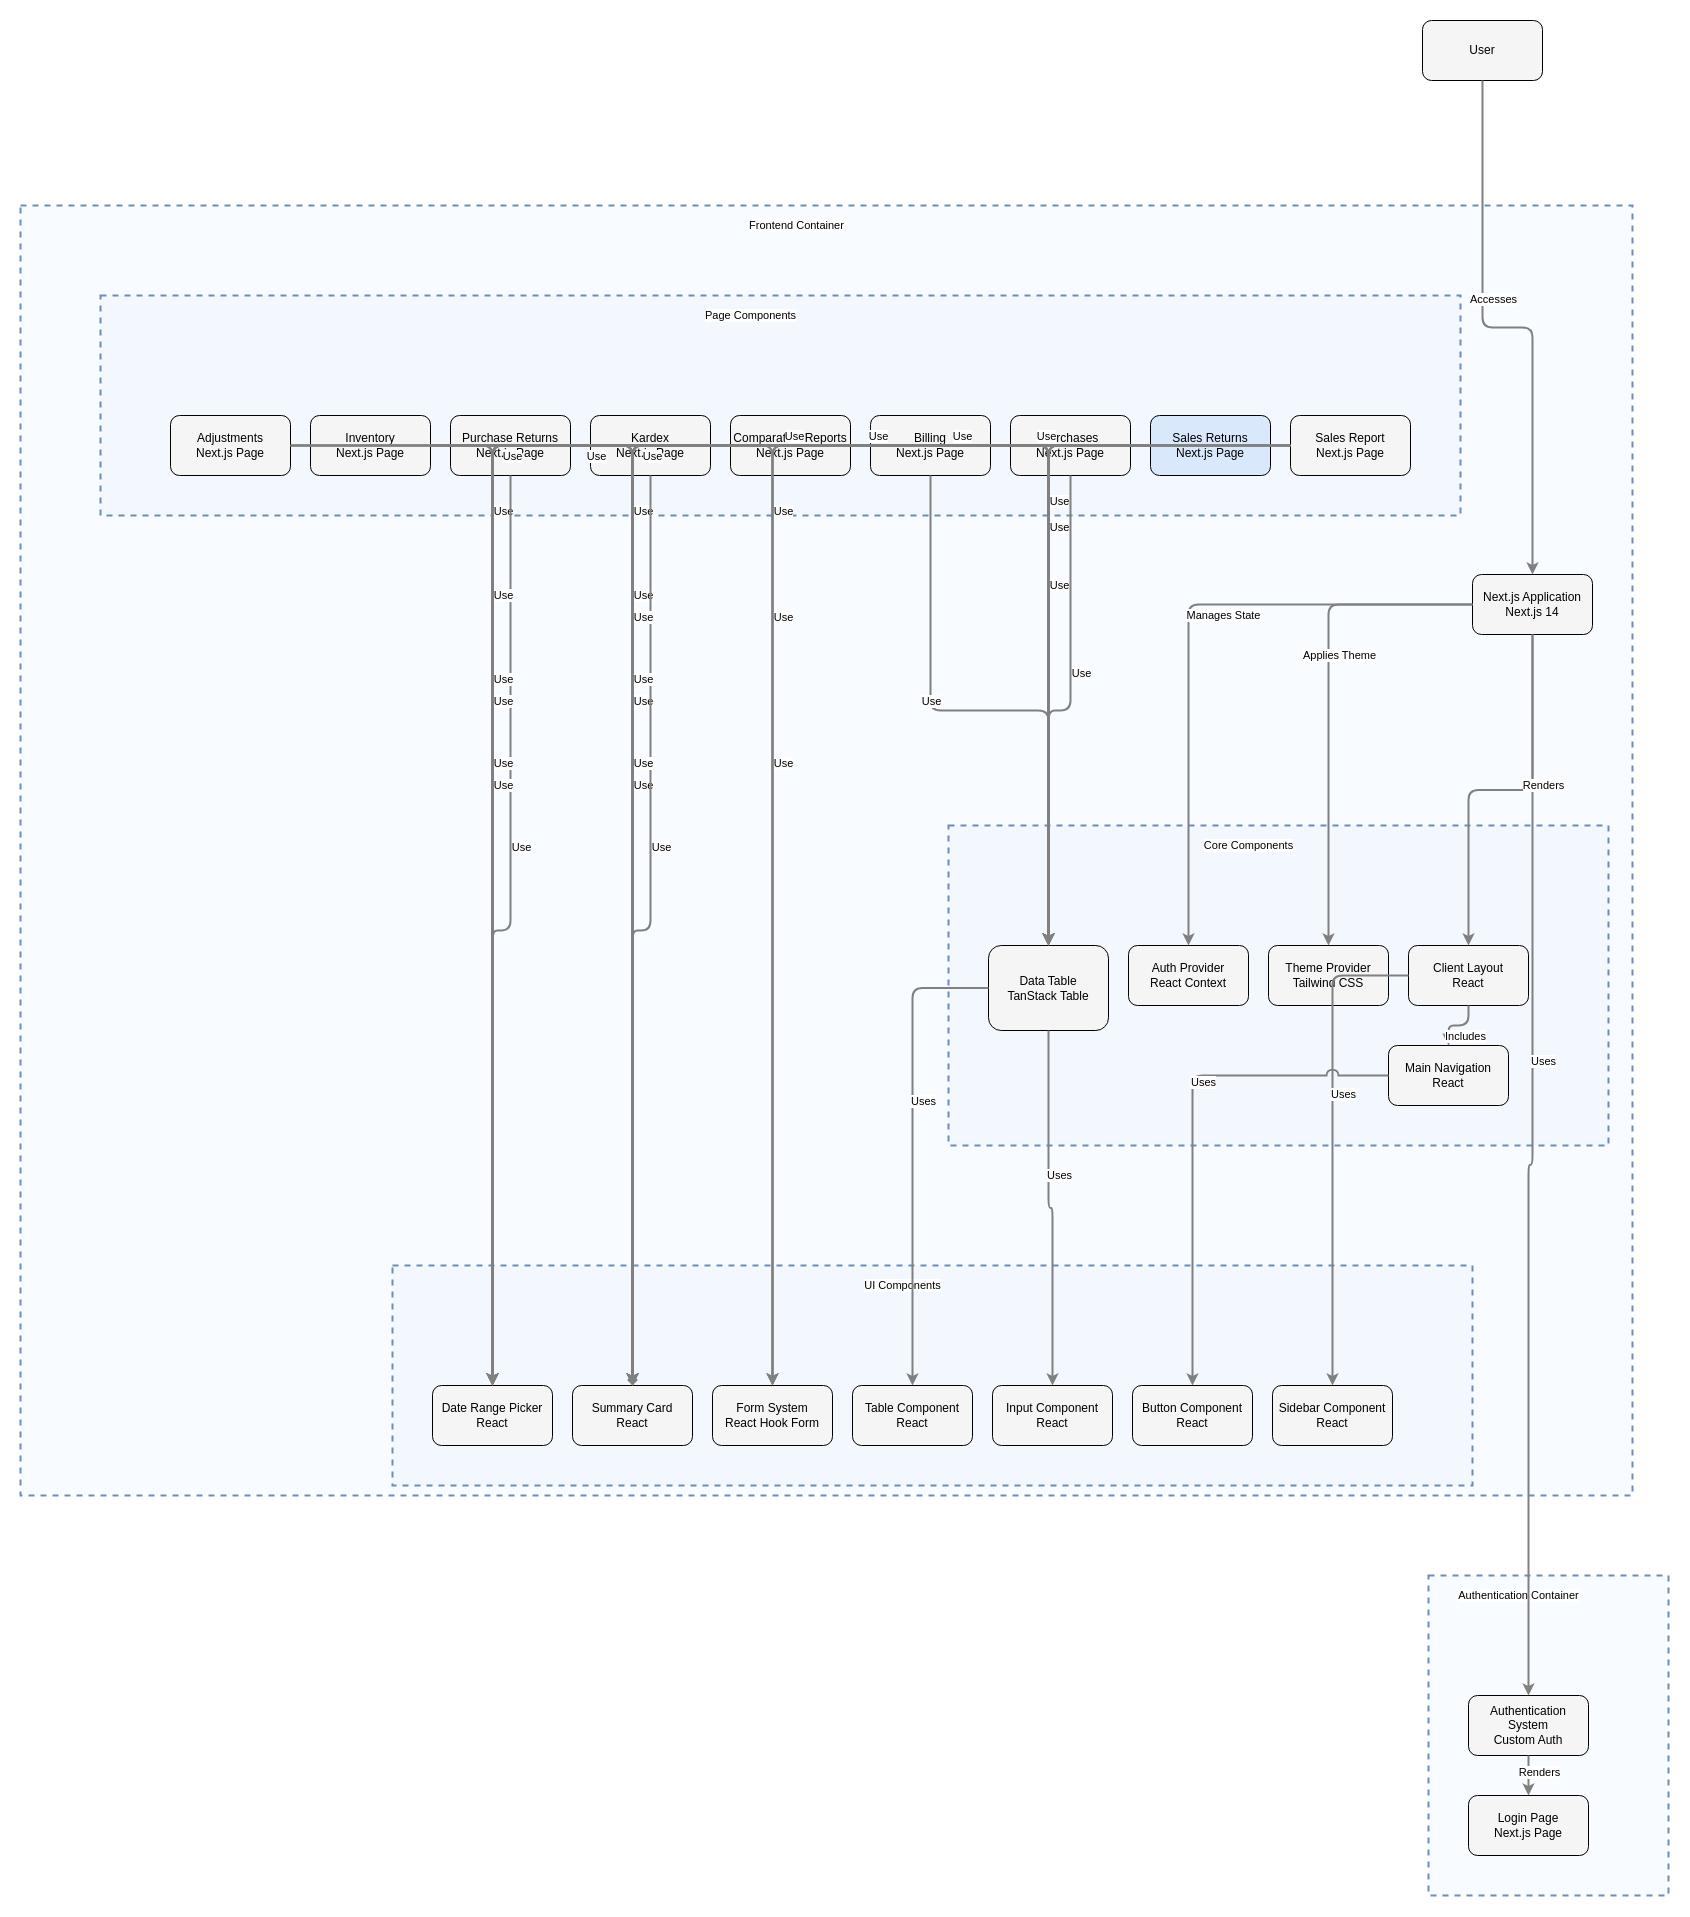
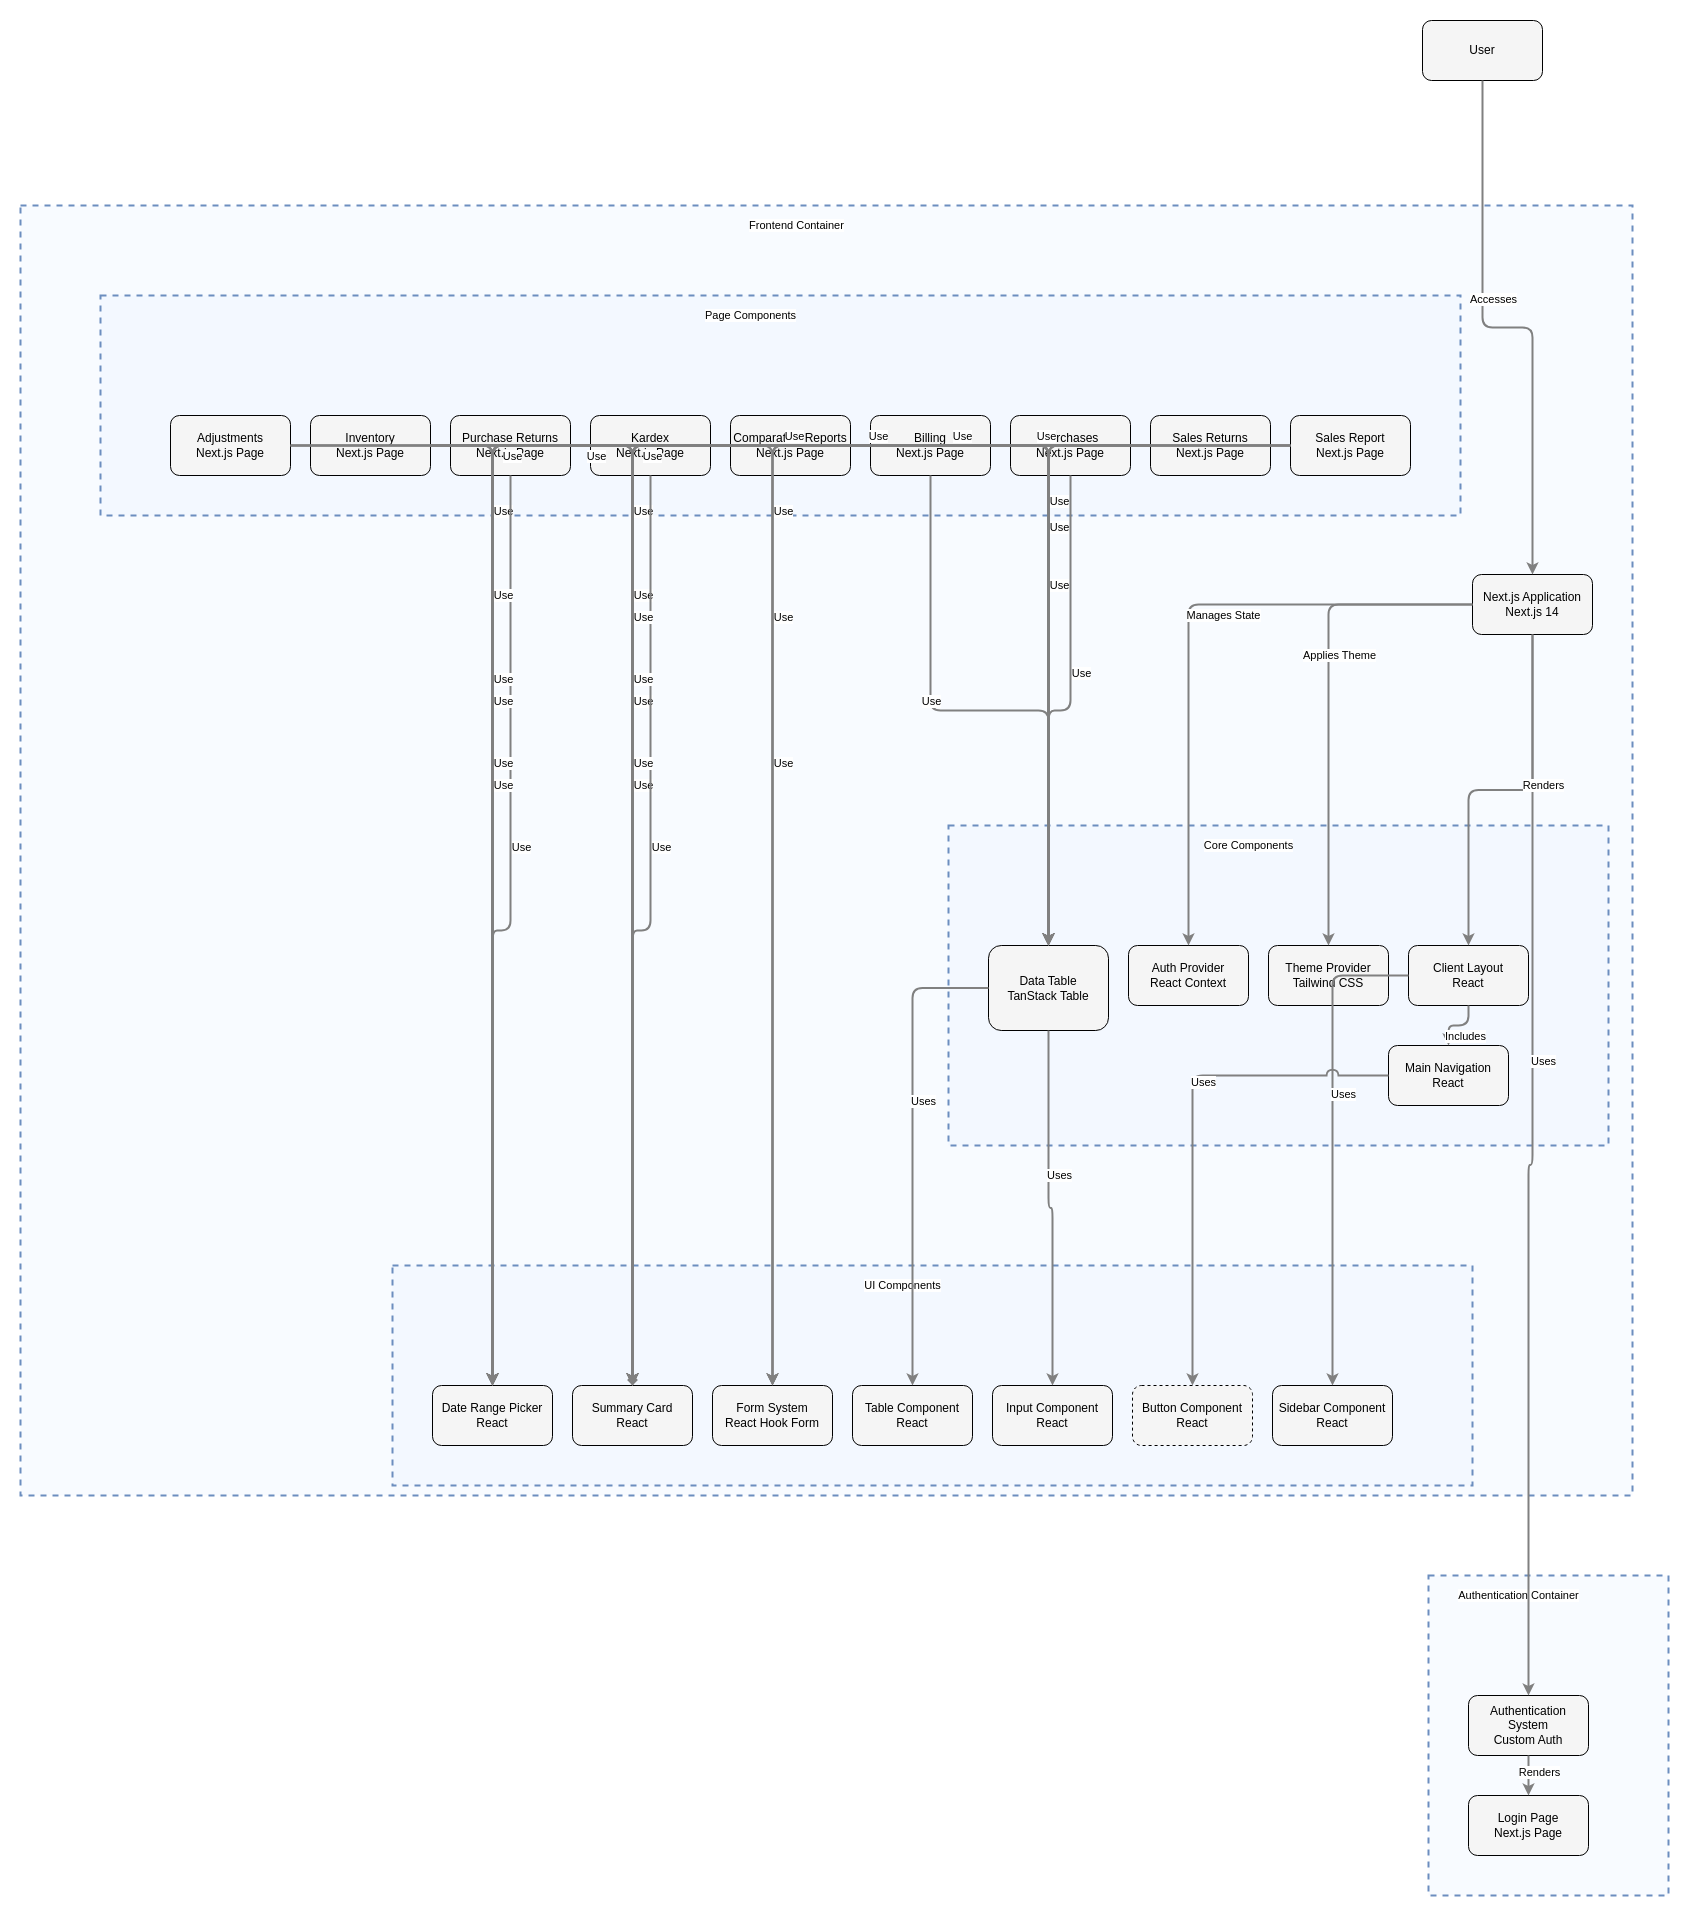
- <mxCell id="27" value="Sales Returns&lt;br&gt;Next.js Page" style="rounded=1;whiteSpace=wrap;html=1;fillColor=#dae8fc;" vertex="1" parent="2"><mxGeometry x="1050" y="120" width="120" height="60" as="geometry" /></mxCell>
+ <mxCell id="27" value="Sales Returns&lt;br&gt;Next.js Page" style="rounded=1;whiteSpace=wrap;html=1;fillColor=#f5f5f5" vertex="1" parent="2"><mxGeometry x="1050" y="120" width="120" height="60" as="geometry" /></mxCell>
- <mxCell id="21" value="Button Component&lt;br&gt;React" style="rounded=1;whiteSpace=wrap;html=1;fillColor=#f5f5f5" vertex="1" parent="4"><mxGeometry x="740" y="120" width="120" height="60" as="geometry" /></mxCell>
+ <mxCell id="21" value="Button Component&lt;br&gt;React" style="rounded=1;whiteSpace=wrap;html=1;fillColor=#f5f5f5;dashed=1;" vertex="1" parent="4"><mxGeometry x="740" y="120" width="120" height="60" as="geometry" /></mxCell>
